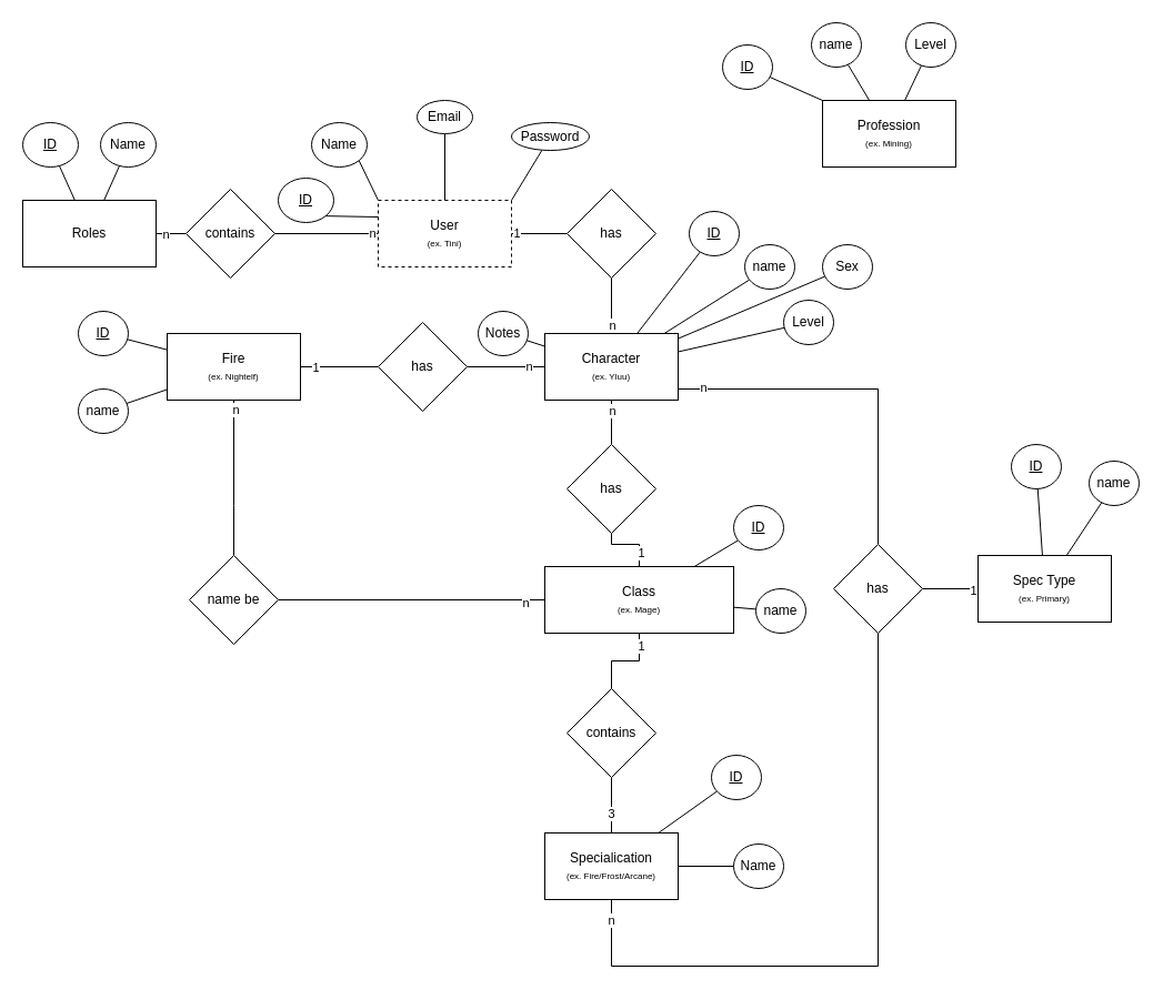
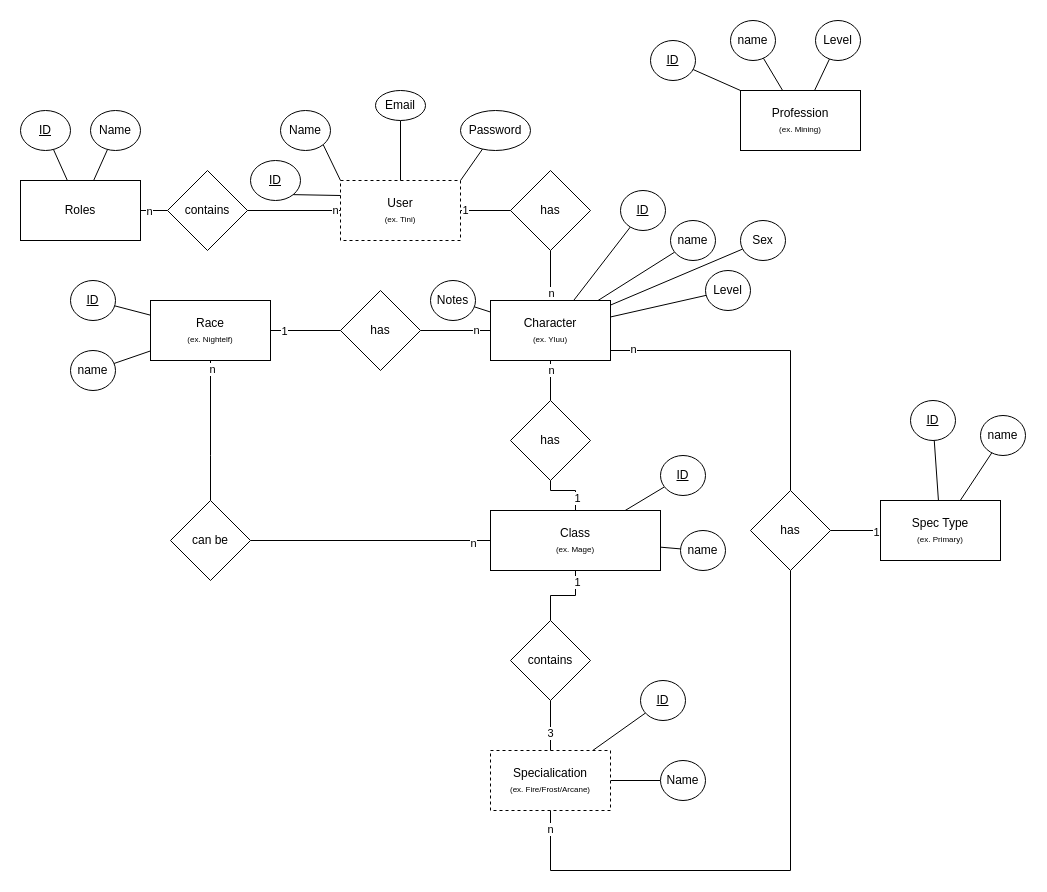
- <mxCell id="64" value="Password" style="ellipse;whiteSpace=wrap;html=1;" vertex="1" parent="1"><mxGeometry x="460" y="110" width="70" height="25" as="geometry" /></mxCell>
+ <mxCell id="64" value="Password" style="ellipse;whiteSpace=wrap;html=1;" vertex="1" parent="1"><mxGeometry x="460" y="110" width="70" height="40" as="geometry" /></mxCell>
- <mxCell id="36" value="Fire&lt;br&gt;&lt;font style=&quot;font-size: 8px&quot;&gt;(ex. Nightelf)&lt;/font&gt;" style="rounded=0;whiteSpace=wrap;html=1;" vertex="1" parent="1"><mxGeometry x="150" y="300" width="120" height="60" as="geometry" /></mxCell>
+ <mxCell id="36" value="Race&lt;br&gt;&lt;font style=&quot;font-size: 8px&quot;&gt;(ex. Nightelf)&lt;/font&gt;" style="rounded=0;whiteSpace=wrap;html=1;" vertex="1" parent="1"><mxGeometry x="150" y="300" width="120" height="60" as="geometry" /></mxCell>
- <mxCell id="48" value="name be" style="rhombus;whiteSpace=wrap;html=1;" vertex="1" parent="1"><mxGeometry x="170" y="500" width="80" height="80" as="geometry" /></mxCell>
+ <mxCell id="48" value="can be" style="rhombus;whiteSpace=wrap;html=1;" vertex="1" parent="1"><mxGeometry x="170" y="500" width="80" height="80" as="geometry" /></mxCell>
- <mxCell id="28" value="Specialication&lt;br&gt;&lt;font style=&quot;font-size: 8px&quot;&gt;(ex. Fire/Frost/Arcane)&lt;/font&gt;" style="rounded=0;whiteSpace=wrap;html=1;" vertex="1" parent="1"><mxGeometry x="490" y="750" width="120" height="60" as="geometry" /></mxCell>
+ <mxCell id="28" value="Specialication&lt;br&gt;&lt;font style=&quot;font-size: 8px&quot;&gt;(ex. Fire/Frost/Arcane)&lt;/font&gt;" style="rounded=0;whiteSpace=wrap;html=1;dashed=1;" vertex="1" parent="1"><mxGeometry x="490" y="750" width="120" height="60" as="geometry" /></mxCell>
